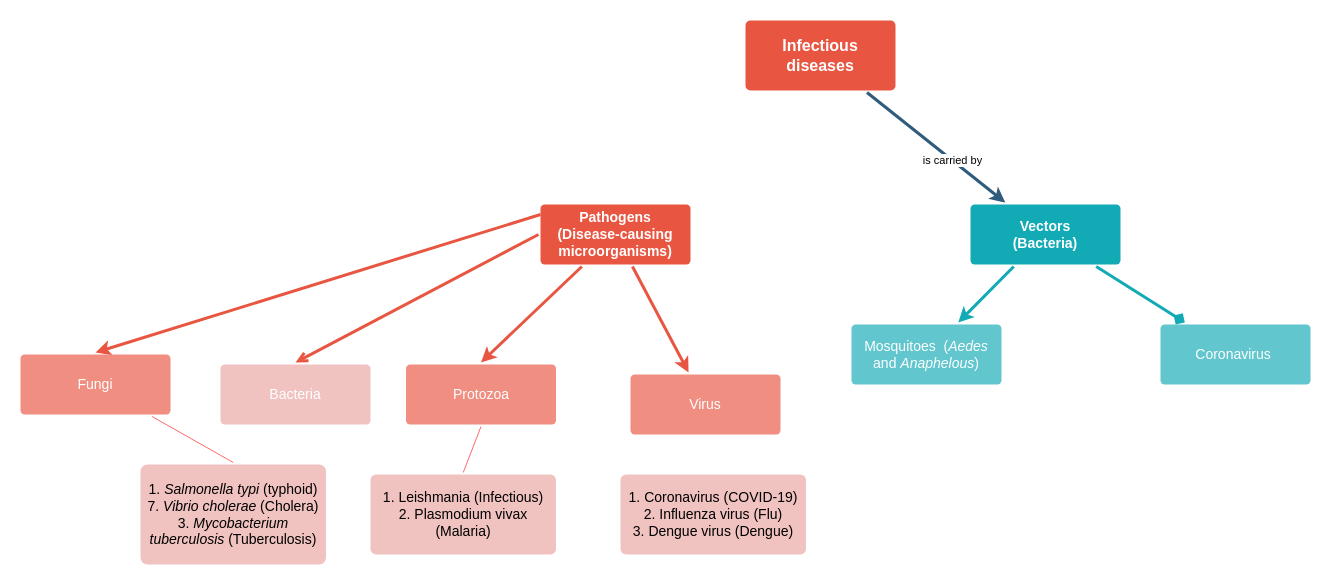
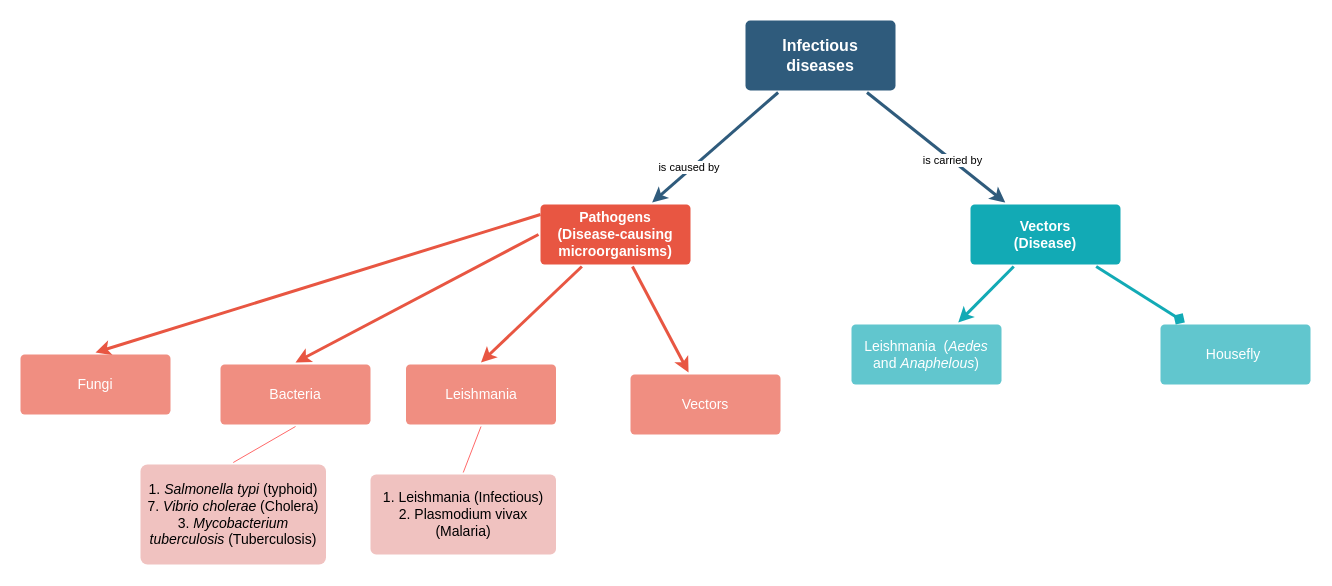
- <mxCell id="6" value="Infectious diseases&lt;br&gt;" style="rounded=1;whiteSpace=wrap;html=1;shadow=0;labelBackgroundColor=none;strokeColor=none;strokeWidth=3;fillColor=#e85642;fontFamily=Helvetica;fontSize=16;fontColor=#FFFFFF;align=center;fontStyle=1;spacing=5;arcSize=7;perimeterSpacing=2;" parent="1" vertex="1"><mxGeometry x="745" y="20" width="150" height="70" as="geometry" /></mxCell>
+ <mxCell id="6" value="Infectious diseases&lt;br&gt;" style="rounded=1;whiteSpace=wrap;html=1;shadow=0;labelBackgroundColor=none;strokeColor=none;strokeWidth=3;fillColor=#2F5B7C;fontFamily=Helvetica;fontSize=16;fontColor=#FFFFFF;align=center;fontStyle=1;spacing=5;arcSize=7;perimeterSpacing=2;" parent="1" vertex="1"><mxGeometry x="745" y="20" width="150" height="70" as="geometry" /></mxCell>
+ <mxCell id="4" value="" style="edgeStyle=none;rounded=0;jumpStyle=none;html=1;shadow=0;labelBackgroundColor=none;startArrow=none;startFill=0;endArrow=classic;endFill=1;jettySize=auto;orthogonalLoop=1;strokeColor=#2F5B7C;strokeWidth=3;fontFamily=Helvetica;fontSize=16;fontColor=#23445D;spacing=5;" parent="1" source="6" target="9" edge="1"><mxGeometry relative="1" as="geometry" /></mxCell>
+ <mxCell id="5" value="is caused by&amp;nbsp;" style="edgeLabel;html=1;align=center;verticalAlign=middle;resizable=0;points=[];" vertex="1" connectable="0" parent="4"><mxGeometry x="0.392" y="-1" relative="1" as="geometry"><mxPoint y="-1" as="offset" /></mxGeometry></mxCell>
- <mxCell id="12" value="Vectors&lt;br&gt;(Bacteria)" style="rounded=1;whiteSpace=wrap;html=1;shadow=0;labelBackgroundColor=none;strokeColor=none;strokeWidth=3;fillColor=#12aab5;fontFamily=Helvetica;fontSize=14;fontColor=#FFFFFF;align=center;spacing=5;fontStyle=1;arcSize=7;perimeterSpacing=2;" parent="1" vertex="1"><mxGeometry x="970" y="204" width="150" height="60" as="geometry" /></mxCell>
+ <mxCell id="12" value="Vectors&lt;br&gt;(Disease)" style="rounded=1;whiteSpace=wrap;html=1;shadow=0;labelBackgroundColor=none;strokeColor=none;strokeWidth=3;fillColor=#12aab5;fontFamily=Helvetica;fontSize=14;fontColor=#FFFFFF;align=center;spacing=5;fontStyle=1;arcSize=7;perimeterSpacing=2;" parent="1" vertex="1"><mxGeometry x="970" y="204" width="150" height="60" as="geometry" /></mxCell>
- <mxCell id="13" value="Mosquitoes&amp;nbsp; (&lt;i&gt;Aedes &lt;/i&gt;and &lt;i&gt;Anaphelous&lt;/i&gt;)" style="rounded=1;whiteSpace=wrap;html=1;shadow=0;labelBackgroundColor=none;strokeColor=none;strokeWidth=3;fillColor=#61c6ce;fontFamily=Helvetica;fontSize=14;fontColor=#FFFFFF;align=center;spacing=5;fontStyle=0;arcSize=7;perimeterSpacing=2;" parent="1" vertex="1"><mxGeometry x="851" y="324" width="150" height="60" as="geometry" /></mxCell>
+ <mxCell id="13" value="Leishmania&amp;nbsp; (&lt;i&gt;Aedes &lt;/i&gt;and &lt;i&gt;Anaphelous&lt;/i&gt;)" style="rounded=1;whiteSpace=wrap;html=1;shadow=0;labelBackgroundColor=none;strokeColor=none;strokeWidth=3;fillColor=#61c6ce;fontFamily=Helvetica;fontSize=14;fontColor=#FFFFFF;align=center;spacing=5;fontStyle=0;arcSize=7;perimeterSpacing=2;" parent="1" vertex="1"><mxGeometry x="851" y="324" width="150" height="60" as="geometry" /></mxCell>
- <mxCell id="15" value="Coronavirus&amp;nbsp;" style="rounded=1;whiteSpace=wrap;html=1;shadow=0;labelBackgroundColor=none;strokeColor=none;strokeWidth=3;fillColor=#61c6ce;fontFamily=Helvetica;fontSize=14;fontColor=#FFFFFF;align=center;spacing=5;fontStyle=0;arcSize=7;perimeterSpacing=2;" parent="1" vertex="1"><mxGeometry x="1160" y="324" width="150" height="60" as="geometry" /></mxCell>
+ <mxCell id="15" value="Housefly&amp;nbsp;" style="rounded=1;whiteSpace=wrap;html=1;shadow=0;labelBackgroundColor=none;strokeColor=none;strokeWidth=3;fillColor=#61c6ce;fontFamily=Helvetica;fontSize=14;fontColor=#FFFFFF;align=center;spacing=5;fontStyle=0;arcSize=7;perimeterSpacing=2;" parent="1" vertex="1"><mxGeometry x="1160" y="324" width="150" height="60" as="geometry" /></mxCell>
- <mxCell id="18" value="" style="edgeStyle=none;rounded=1;jumpStyle=none;html=1;shadow=0;labelBackgroundColor=none;startArrow=none;startFill=0;jettySize=auto;orthogonalLoop=1;strokeColor=#E85642;strokeWidth=3;fontFamily=Helvetica;fontSize=14;fontColor=#FFFFFF;spacing=5;fontStyle=1;fillColor=#b0e3e6;exitX=0;exitY=0.5;exitDx=0;exitDy=0;entryX=0.5;entryY=0;entryDx=0;entryDy=0;endArrow=open;" edge="1" parent="1" source="9" target="17"><mxGeometry relative="1" as="geometry"><mxPoint x="530" y="244" as="sourcePoint" /><mxPoint x="350" y="384" as="targetPoint" /></mxGeometry></mxCell>
+ <mxCell id="18" value="" style="edgeStyle=none;rounded=1;jumpStyle=none;html=1;shadow=0;labelBackgroundColor=none;startArrow=none;startFill=0;jettySize=auto;orthogonalLoop=1;strokeColor=#E85642;strokeWidth=3;fontFamily=Helvetica;fontSize=14;fontColor=#FFFFFF;spacing=5;fontStyle=1;fillColor=#b0e3e6;exitX=0;exitY=0.5;exitDx=0;exitDy=0;entryX=0.5;entryY=0;entryDx=0;entryDy=0;" edge="1" parent="1" source="9" target="17"><mxGeometry relative="1" as="geometry"><mxPoint x="530" y="244" as="sourcePoint" /><mxPoint x="350" y="384" as="targetPoint" /></mxGeometry></mxCell>
- <mxCell id="17" value="Bacteria" style="rounded=1;whiteSpace=wrap;html=1;shadow=0;labelBackgroundColor=none;strokeColor=none;strokeWidth=3;fillColor=#f0c2c0;fontFamily=Helvetica;fontSize=14;fontColor=#FFFFFF;align=center;spacing=5;fontStyle=0;arcSize=7;perimeterSpacing=2;" vertex="1" parent="1"><mxGeometry x="220" y="364" width="150" height="60" as="geometry" /></mxCell>
+ <mxCell id="17" value="Bacteria" style="rounded=1;whiteSpace=wrap;html=1;shadow=0;labelBackgroundColor=none;strokeColor=none;strokeWidth=3;fillColor=#f08e81;fontFamily=Helvetica;fontSize=14;fontColor=#FFFFFF;align=center;spacing=5;fontStyle=0;arcSize=7;perimeterSpacing=2;" vertex="1" parent="1"><mxGeometry x="220" y="364" width="150" height="60" as="geometry" /></mxCell>
- <mxCell id="11" value="Protozoa" style="rounded=1;whiteSpace=wrap;html=1;shadow=0;labelBackgroundColor=none;strokeColor=none;strokeWidth=3;fillColor=#f08e81;fontFamily=Helvetica;fontSize=14;fontColor=#FFFFFF;align=center;spacing=5;fontStyle=0;arcSize=7;perimeterSpacing=2;" parent="1" vertex="1"><mxGeometry x="405.5" y="364" width="150" height="60" as="geometry" /></mxCell>
+ <mxCell id="11" value="Leishmania" style="rounded=1;whiteSpace=wrap;html=1;shadow=0;labelBackgroundColor=none;strokeColor=none;strokeWidth=3;fillColor=#f08e81;fontFamily=Helvetica;fontSize=14;fontColor=#FFFFFF;align=center;spacing=5;fontStyle=0;arcSize=7;perimeterSpacing=2;" parent="1" vertex="1"><mxGeometry x="405.5" y="364" width="150" height="60" as="geometry" /></mxCell>
- <mxCell id="10" value="Virus" style="rounded=1;whiteSpace=wrap;html=1;shadow=0;labelBackgroundColor=none;strokeColor=none;strokeWidth=3;fillColor=#f08e81;fontFamily=Helvetica;fontSize=14;fontColor=#FFFFFF;align=center;spacing=5;fontStyle=0;arcSize=7;perimeterSpacing=2;" parent="1" vertex="1"><mxGeometry x="630" y="374" width="150" height="60" as="geometry" /></mxCell>
+ <mxCell id="10" value="Vectors" style="rounded=1;whiteSpace=wrap;html=1;shadow=0;labelBackgroundColor=none;strokeColor=none;strokeWidth=3;fillColor=#f08e81;fontFamily=Helvetica;fontSize=14;fontColor=#FFFFFF;align=center;spacing=5;fontStyle=0;arcSize=7;perimeterSpacing=2;" parent="1" vertex="1"><mxGeometry x="630" y="374" width="150" height="60" as="geometry" /></mxCell>
- <mxCell id="20" value="" style="endArrow=none;html=1;rounded=0;exitX=0.5;exitY=0;exitDx=0;exitDy=0;strokeColor=#FF6969;" edge="1" parent="1" source="19" target="25"><mxGeometry width="50" height="50" relative="1" as="geometry"><mxPoint x="210" y="444" as="sourcePoint" /><mxPoint x="260" y="394" as="targetPoint" /></mxGeometry></mxCell>
+ <mxCell id="20" value="" style="endArrow=none;html=1;rounded=0;exitX=0.5;exitY=0;exitDx=0;exitDy=0;entryX=0.5;entryY=1;entryDx=0;entryDy=0;strokeColor=#FF6969;" edge="1" parent="1" source="19" target="17"><mxGeometry width="50" height="50" relative="1" as="geometry"><mxPoint x="210" y="444" as="sourcePoint" /><mxPoint x="260" y="394" as="targetPoint" /></mxGeometry></mxCell>
- <mxCell id="21" value="&lt;font color=&quot;#000000&quot;&gt;1. Coronavirus (COVID-19)&lt;br&gt;2. Influenza virus (Flu)&lt;br&gt;3. Dengue virus (Dengue)&lt;br&gt;&lt;/font&gt;" style="rounded=1;whiteSpace=wrap;html=1;shadow=0;labelBackgroundColor=none;strokeColor=none;strokeWidth=3;fillColor=#F0C2C0;fontFamily=Helvetica;fontSize=14;fontColor=#FFFFFF;align=center;spacing=5;fontStyle=0;arcSize=7;perimeterSpacing=2;" vertex="1" parent="1"><mxGeometry x="620" y="474" width="185.5" height="80" as="geometry" /></mxCell>
